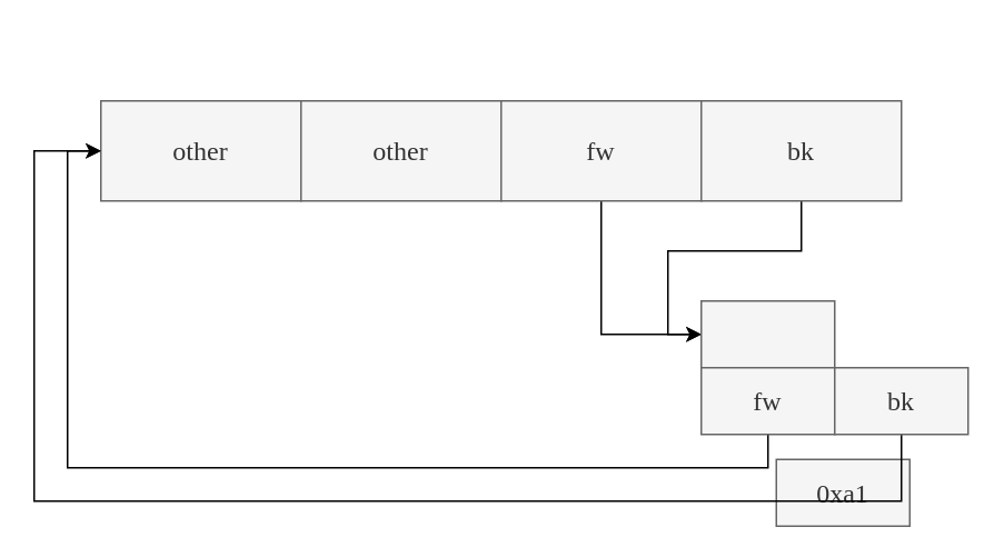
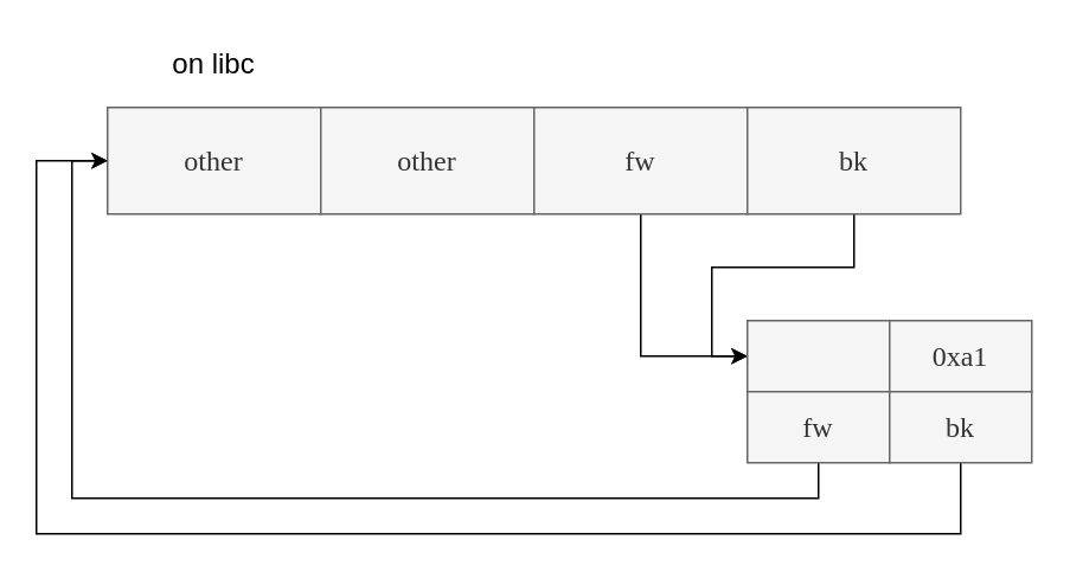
+ <mxCell id="14" value="on libc" style="text;html=1;strokeColor=none;fillColor=none;align=center;verticalAlign=middle;whiteSpace=wrap;rounded=0;fontSize=16;" vertex="1" parent="1"><mxGeometry x="75" y="20" width="90" height="30" as="geometry" /></mxCell>
- <mxCell id="9" value="0xa1" style="rounded=0;whiteSpace=wrap;html=1;strokeColor=#666666;fontColor=#333333;fillColor=#f5f5f5;fontSize=16;fontFamily=Verdana;fontStyle=0;horizontal=1;" vertex="1" parent="1"><mxGeometry x="465" y="275" width="80" height="40" as="geometry" /></mxCell>
+ <mxCell id="9" value="0xa1" style="rounded=0;whiteSpace=wrap;html=1;strokeColor=#666666;fontColor=#333333;fillColor=#f5f5f5;fontSize=16;fontFamily=Verdana;fontStyle=0;horizontal=1;" vertex="1" parent="1"><mxGeometry x="500" y="180" width="80" height="40" as="geometry" /></mxCell>
